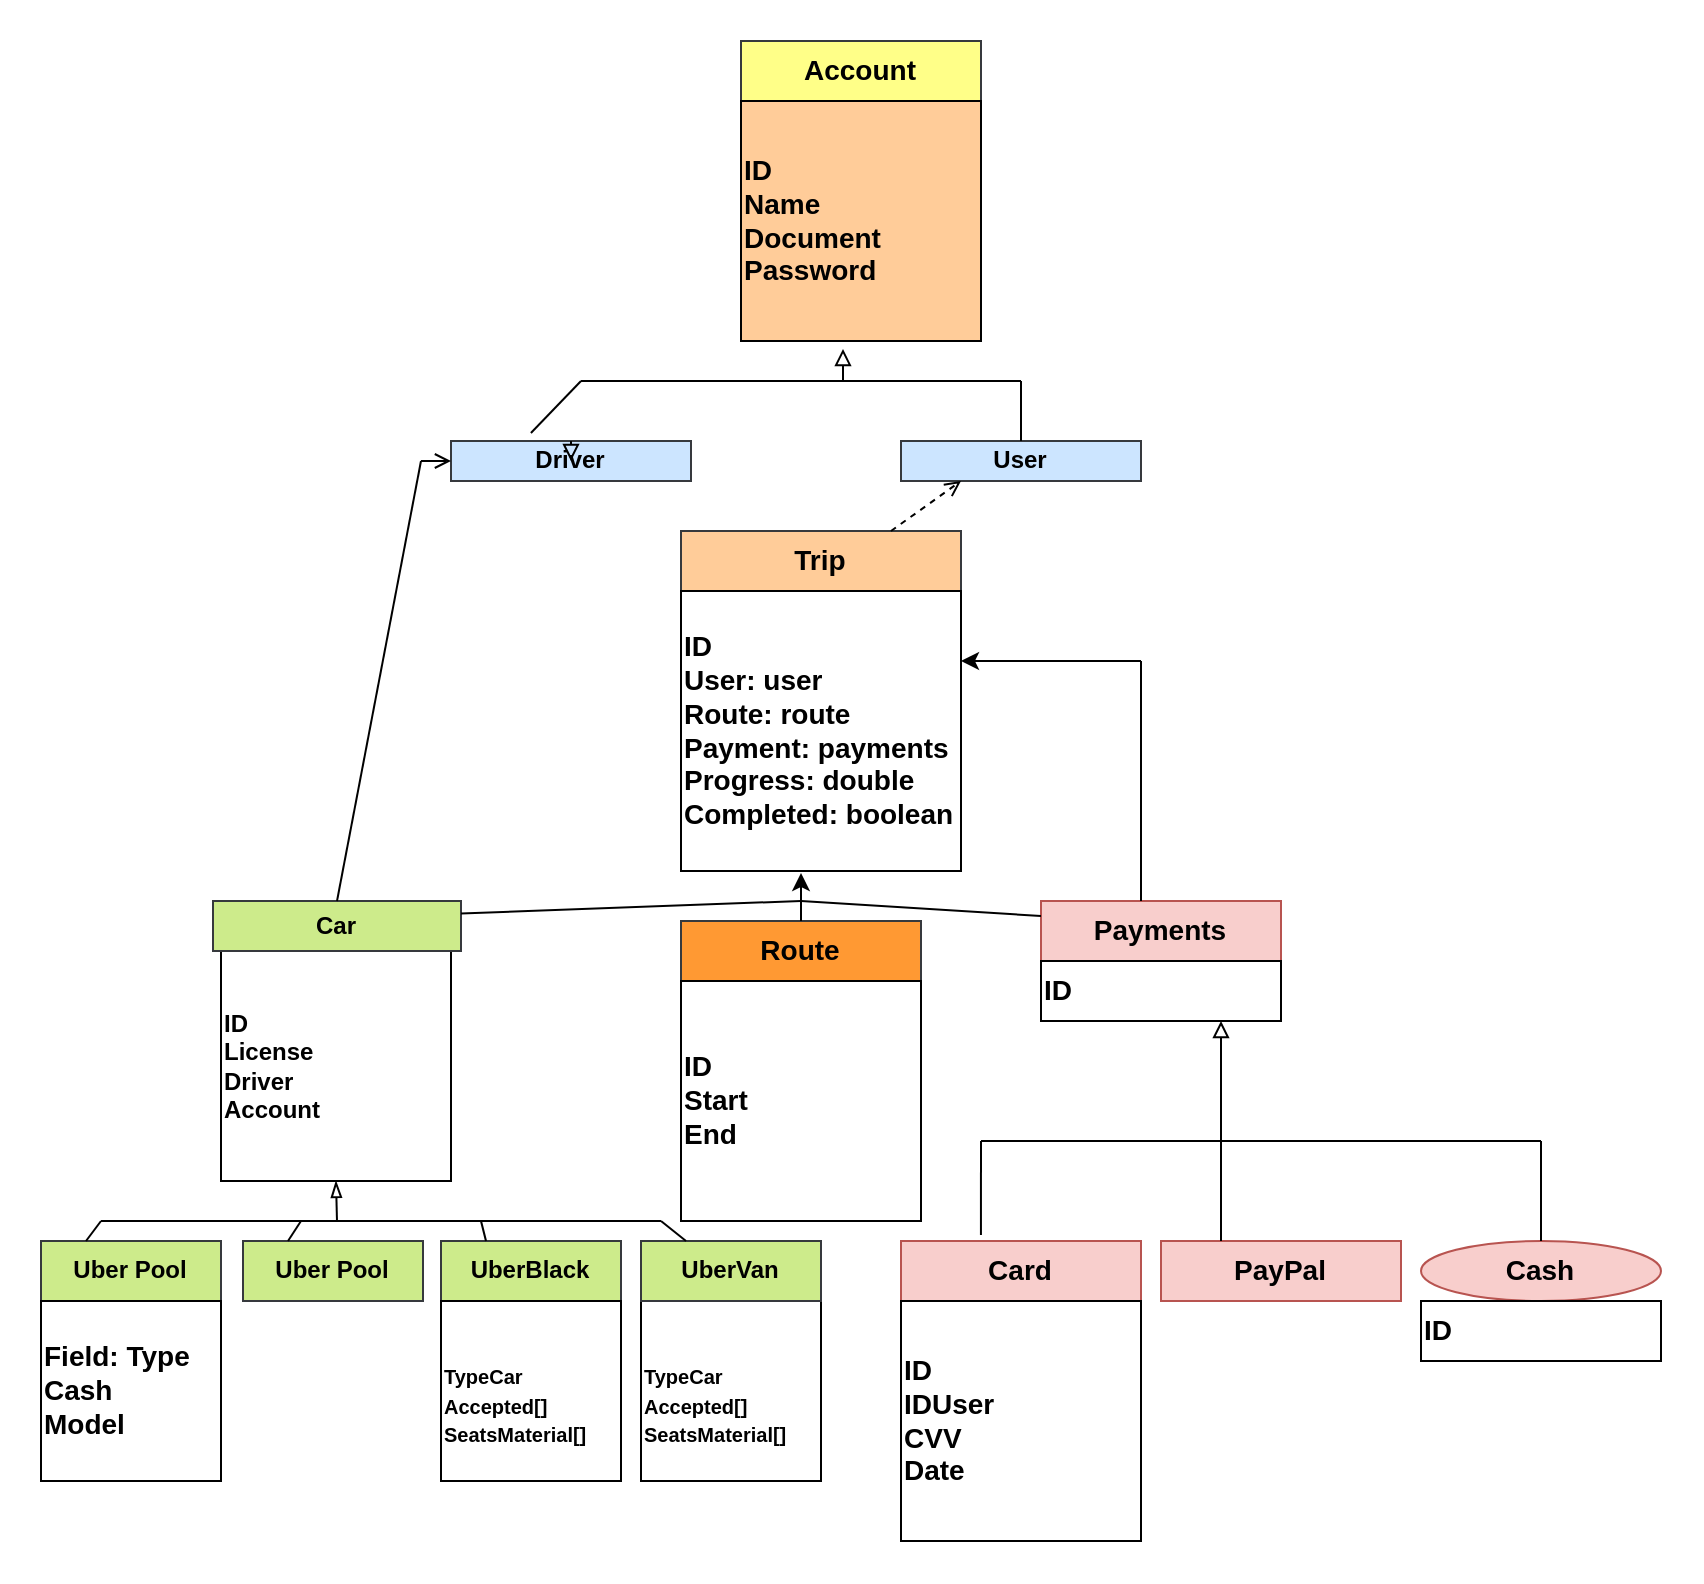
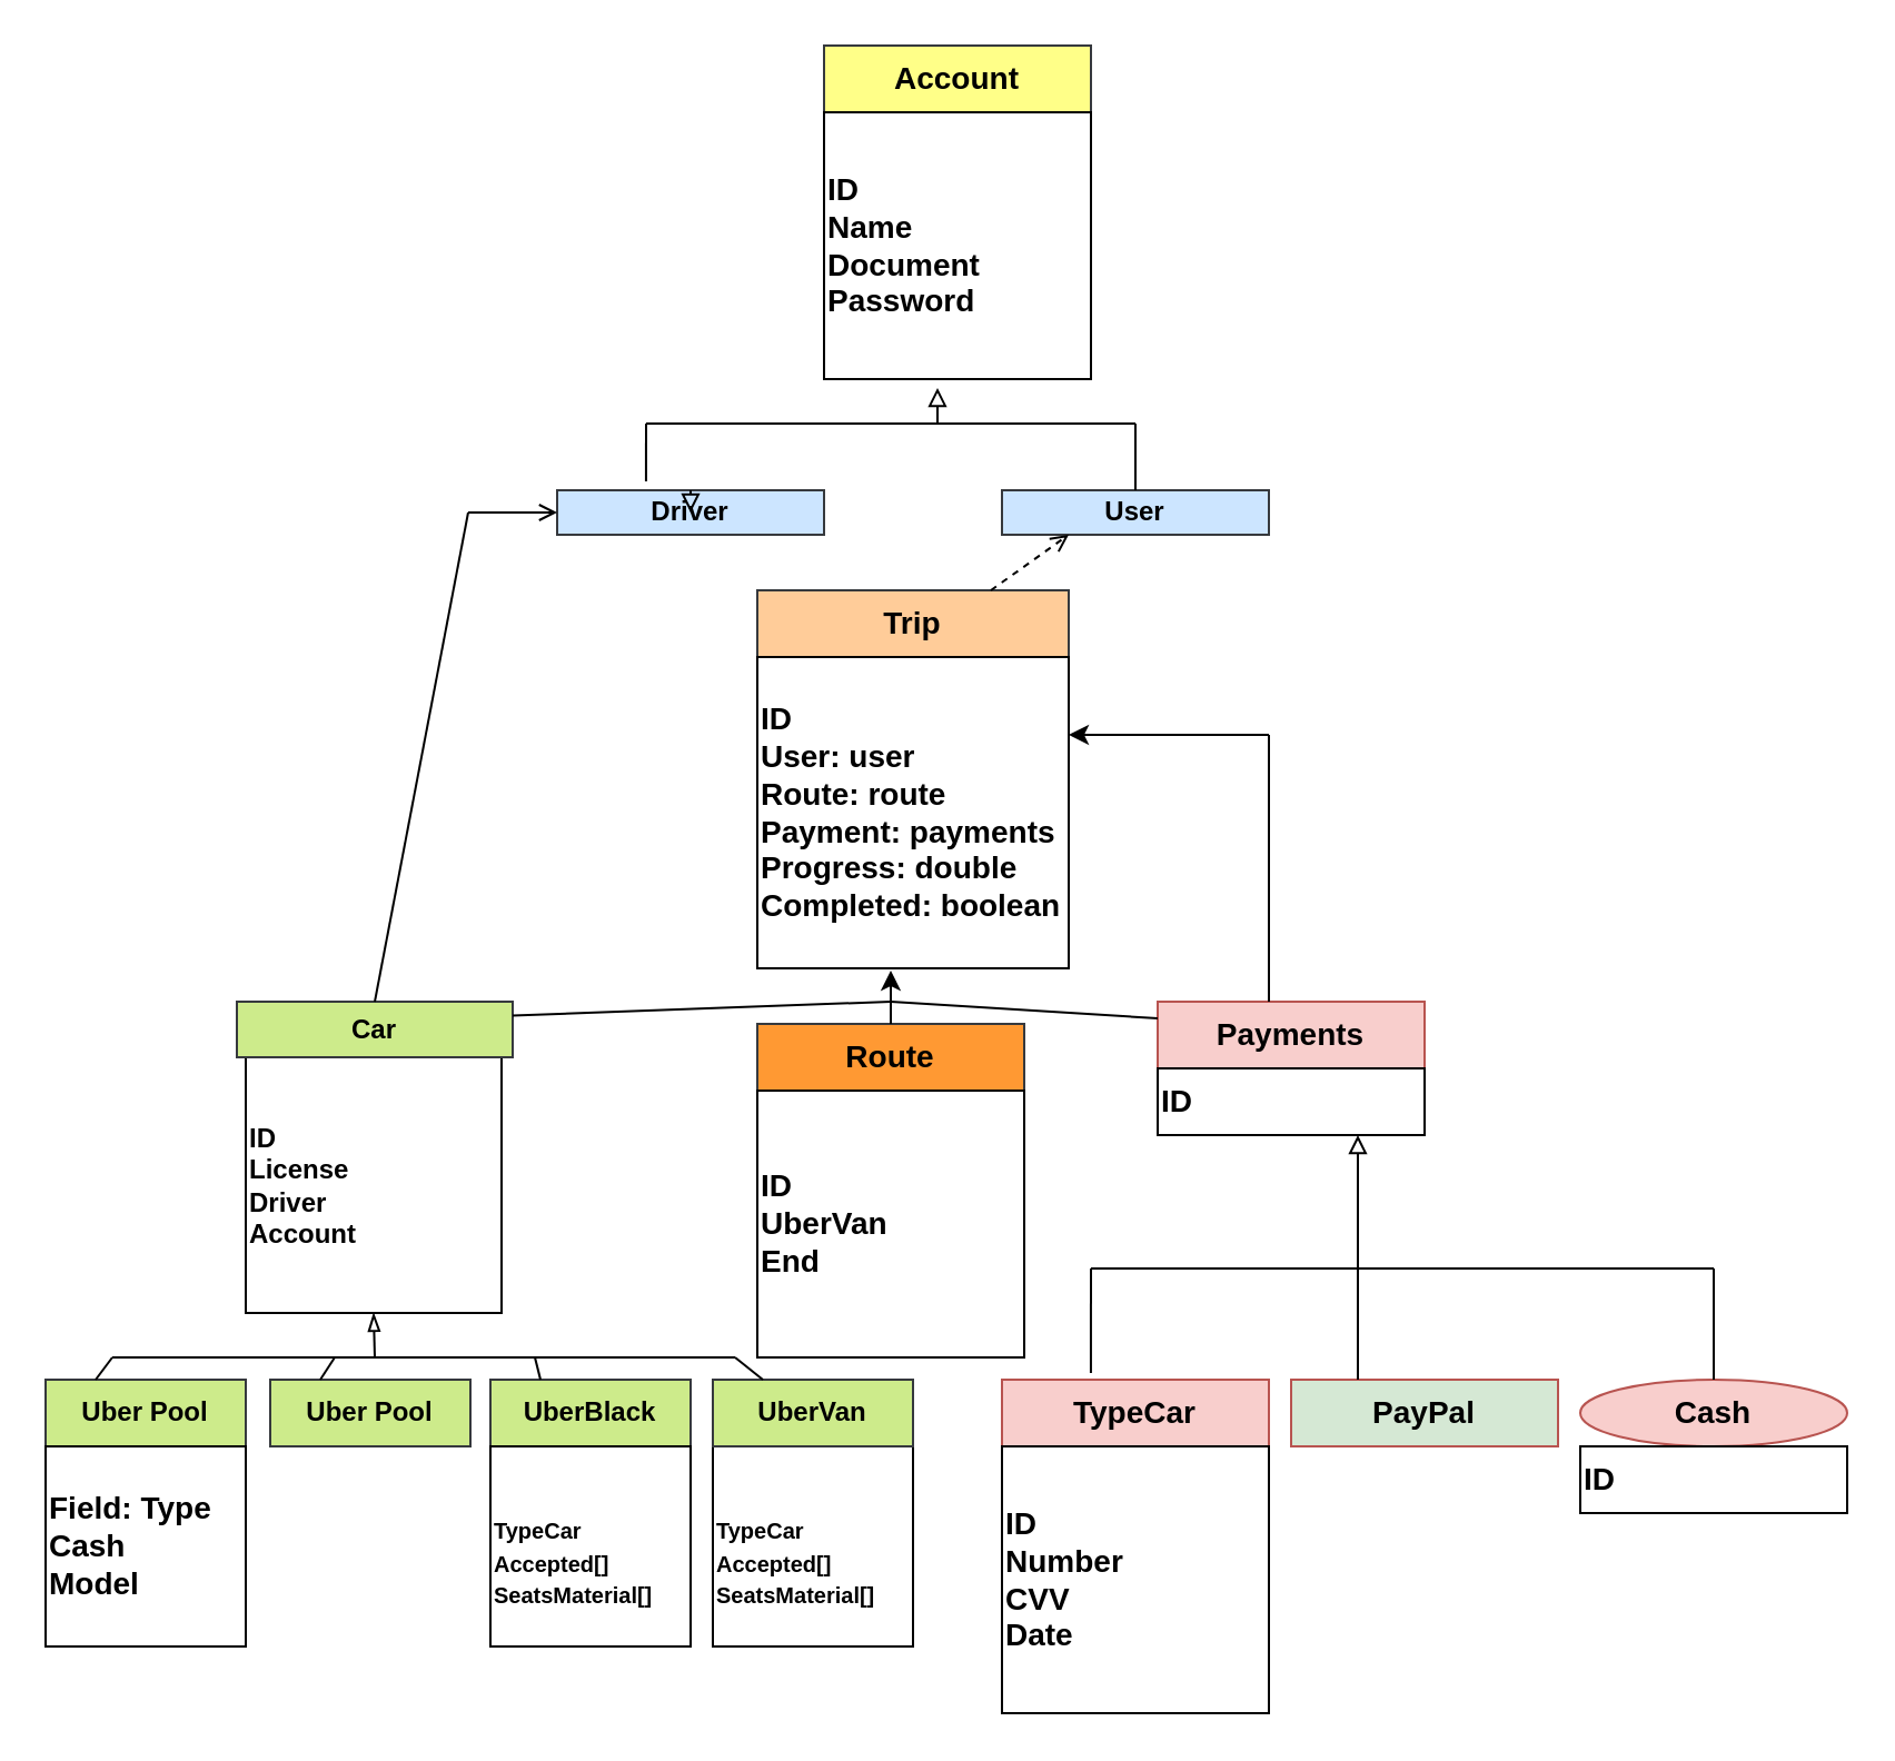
- <mxCell id="3" value="&lt;font style=&quot;font-size: 14px&quot;&gt;&lt;b&gt;&lt;span style=&quot;white-space: normal&quot;&gt;ID&lt;/span&gt;&lt;br style=&quot;white-space: normal&quot;&gt;&lt;span style=&quot;white-space: normal&quot;&gt;Name&lt;/span&gt;&lt;br style=&quot;white-space: normal&quot;&gt;&lt;span style=&quot;white-space: normal&quot;&gt;Document&amp;nbsp;&lt;/span&gt;&lt;br style=&quot;white-space: normal&quot;&gt;&lt;span style=&quot;white-space: normal&quot;&gt;Password&lt;/span&gt;&lt;/b&gt;&lt;/font&gt;" style="whiteSpace=wrap;html=1;aspect=fixed;align=left;fillColor=#ffcc99;" parent="1" vertex="1"><mxGeometry x="370" y="50" width="120" height="120" as="geometry" /></mxCell>
+ <mxCell id="3" value="&lt;font style=&quot;font-size: 14px&quot;&gt;&lt;b&gt;&lt;span style=&quot;white-space: normal&quot;&gt;ID&lt;/span&gt;&lt;br style=&quot;white-space: normal&quot;&gt;&lt;span style=&quot;white-space: normal&quot;&gt;Name&lt;/span&gt;&lt;br style=&quot;white-space: normal&quot;&gt;&lt;span style=&quot;white-space: normal&quot;&gt;Document&amp;nbsp;&lt;/span&gt;&lt;br style=&quot;white-space: normal&quot;&gt;&lt;span style=&quot;white-space: normal&quot;&gt;Password&lt;/span&gt;&lt;/b&gt;&lt;/font&gt;" style="whiteSpace=wrap;html=1;aspect=fixed;align=left;" parent="1" vertex="1"><mxGeometry x="370" y="50" width="120" height="120" as="geometry" /></mxCell>
- <mxCell id="4" value="&lt;b&gt;Driver&lt;/b&gt;" style="rounded=0;whiteSpace=wrap;html=1;fillColor=#cce5ff;strokeColor=#36393d;" parent="1" vertex="1"><mxGeometry x="225" y="220" width="120" height="20" as="geometry" /></mxCell>
+ <mxCell id="4" value="&lt;b&gt;Driver&lt;/b&gt;" style="rounded=0;whiteSpace=wrap;html=1;fillColor=#cce5ff;strokeColor=#36393d;" parent="1" vertex="1"><mxGeometry x="250" y="220" width="120" height="20" as="geometry" /></mxCell>
- <mxCell id="10" value="&lt;font style=&quot;font-size: 14px&quot;&gt;&lt;b&gt;&lt;span style=&quot;white-space: normal&quot;&gt;ID&lt;/span&gt;&lt;br style=&quot;white-space: normal&quot;&gt;Start&lt;br style=&quot;white-space: normal&quot;&gt;End&lt;br&gt;&lt;/b&gt;&lt;/font&gt;" style="whiteSpace=wrap;html=1;aspect=fixed;align=left;" parent="1" vertex="1"><mxGeometry x="340" y="490" width="120" height="120" as="geometry" /></mxCell>
+ <mxCell id="10" value="&lt;font style=&quot;font-size: 14px&quot;&gt;&lt;b&gt;&lt;span style=&quot;white-space: normal&quot;&gt;ID&lt;/span&gt;&lt;br style=&quot;white-space: normal&quot;&gt;UberVan&lt;br style=&quot;white-space: normal&quot;&gt;End&lt;br&gt;&lt;/b&gt;&lt;/font&gt;" style="whiteSpace=wrap;html=1;aspect=fixed;align=left;" parent="1" vertex="1"><mxGeometry x="340" y="490" width="120" height="120" as="geometry" /></mxCell>
- <mxCell id="15" value="&lt;span style=&quot;font-size: 14px&quot;&gt;&lt;b&gt;Card&lt;/b&gt;&lt;/span&gt;" style="rounded=0;whiteSpace=wrap;html=1;fillColor=#f8cecc;strokeColor=#b85450;" parent="1" vertex="1"><mxGeometry x="450" y="620" width="120" height="30" as="geometry" /></mxCell>
+ <mxCell id="15" value="&lt;span style=&quot;font-size: 14px&quot;&gt;&lt;b&gt;TypeCar&lt;/b&gt;&lt;/span&gt;" style="rounded=0;whiteSpace=wrap;html=1;fillColor=#f8cecc;strokeColor=#b85450;" parent="1" vertex="1"><mxGeometry x="450" y="620" width="120" height="30" as="geometry" /></mxCell>
- <mxCell id="14" value="&lt;span style=&quot;font-size: 14px&quot;&gt;&lt;b&gt;PayPal&lt;/b&gt;&lt;/span&gt;" style="rounded=0;whiteSpace=wrap;html=1;fillColor=#f8cecc;strokeColor=#b85450;" parent="1" vertex="1"><mxGeometry x="580" y="620" width="120" height="30" as="geometry" /></mxCell>
+ <mxCell id="14" value="&lt;span style=&quot;font-size: 14px&quot;&gt;&lt;b&gt;PayPal&lt;/b&gt;&lt;/span&gt;" style="rounded=0;whiteSpace=wrap;html=1;fillColor=#d5e8d4;strokeColor=#b85450;" parent="1" vertex="1"><mxGeometry x="580" y="620" width="120" height="30" as="geometry" /></mxCell>
- <mxCell id="16" value="&lt;b style=&quot;font-size: 14px&quot;&gt;ID&lt;br&gt;IDUser&lt;br&gt;CVV&lt;br&gt;Date&lt;/b&gt;" style="whiteSpace=wrap;html=1;aspect=fixed;align=left;" parent="1" vertex="1"><mxGeometry x="450" y="650" width="120" height="120" as="geometry" /></mxCell>
+ <mxCell id="16" value="&lt;b style=&quot;font-size: 14px&quot;&gt;ID&lt;br&gt;Number&lt;br&gt;CVV&lt;br&gt;Date&lt;/b&gt;" style="whiteSpace=wrap;html=1;aspect=fixed;align=left;" parent="1" vertex="1"><mxGeometry x="450" y="650" width="120" height="120" as="geometry" /></mxCell>
